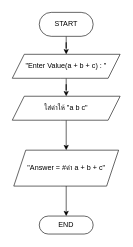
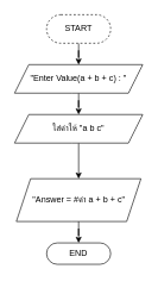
- <mxCell id="3" value="START" style="rounded=1;whiteSpace=wrap;html=1;arcSize=50;" vertex="1" parent="1"><mxGeometry x="65" y="20" width="90" height="40" as="geometry" /></mxCell>
+ <mxCell id="3" value="START" style="rounded=1;whiteSpace=wrap;html=1;arcSize=50;dashed=1;" vertex="1" parent="1"><mxGeometry x="65" y="20" width="90" height="40" as="geometry" /></mxCell>
- <mxCell id="10" value="END" style="whiteSpace=wrap;html=1;rounded=1;arcSize=50;" vertex="1" parent="1"><mxGeometry x="65" y="360" width="90" height="30" as="geometry" /></mxCell>
+ <mxCell id="10" value="END" style="whiteSpace=wrap;html=1;rounded=1;arcSize=50;" vertex="1" parent="1"><mxGeometry x="65" y="340" width="90" height="30" as="geometry" /></mxCell>
